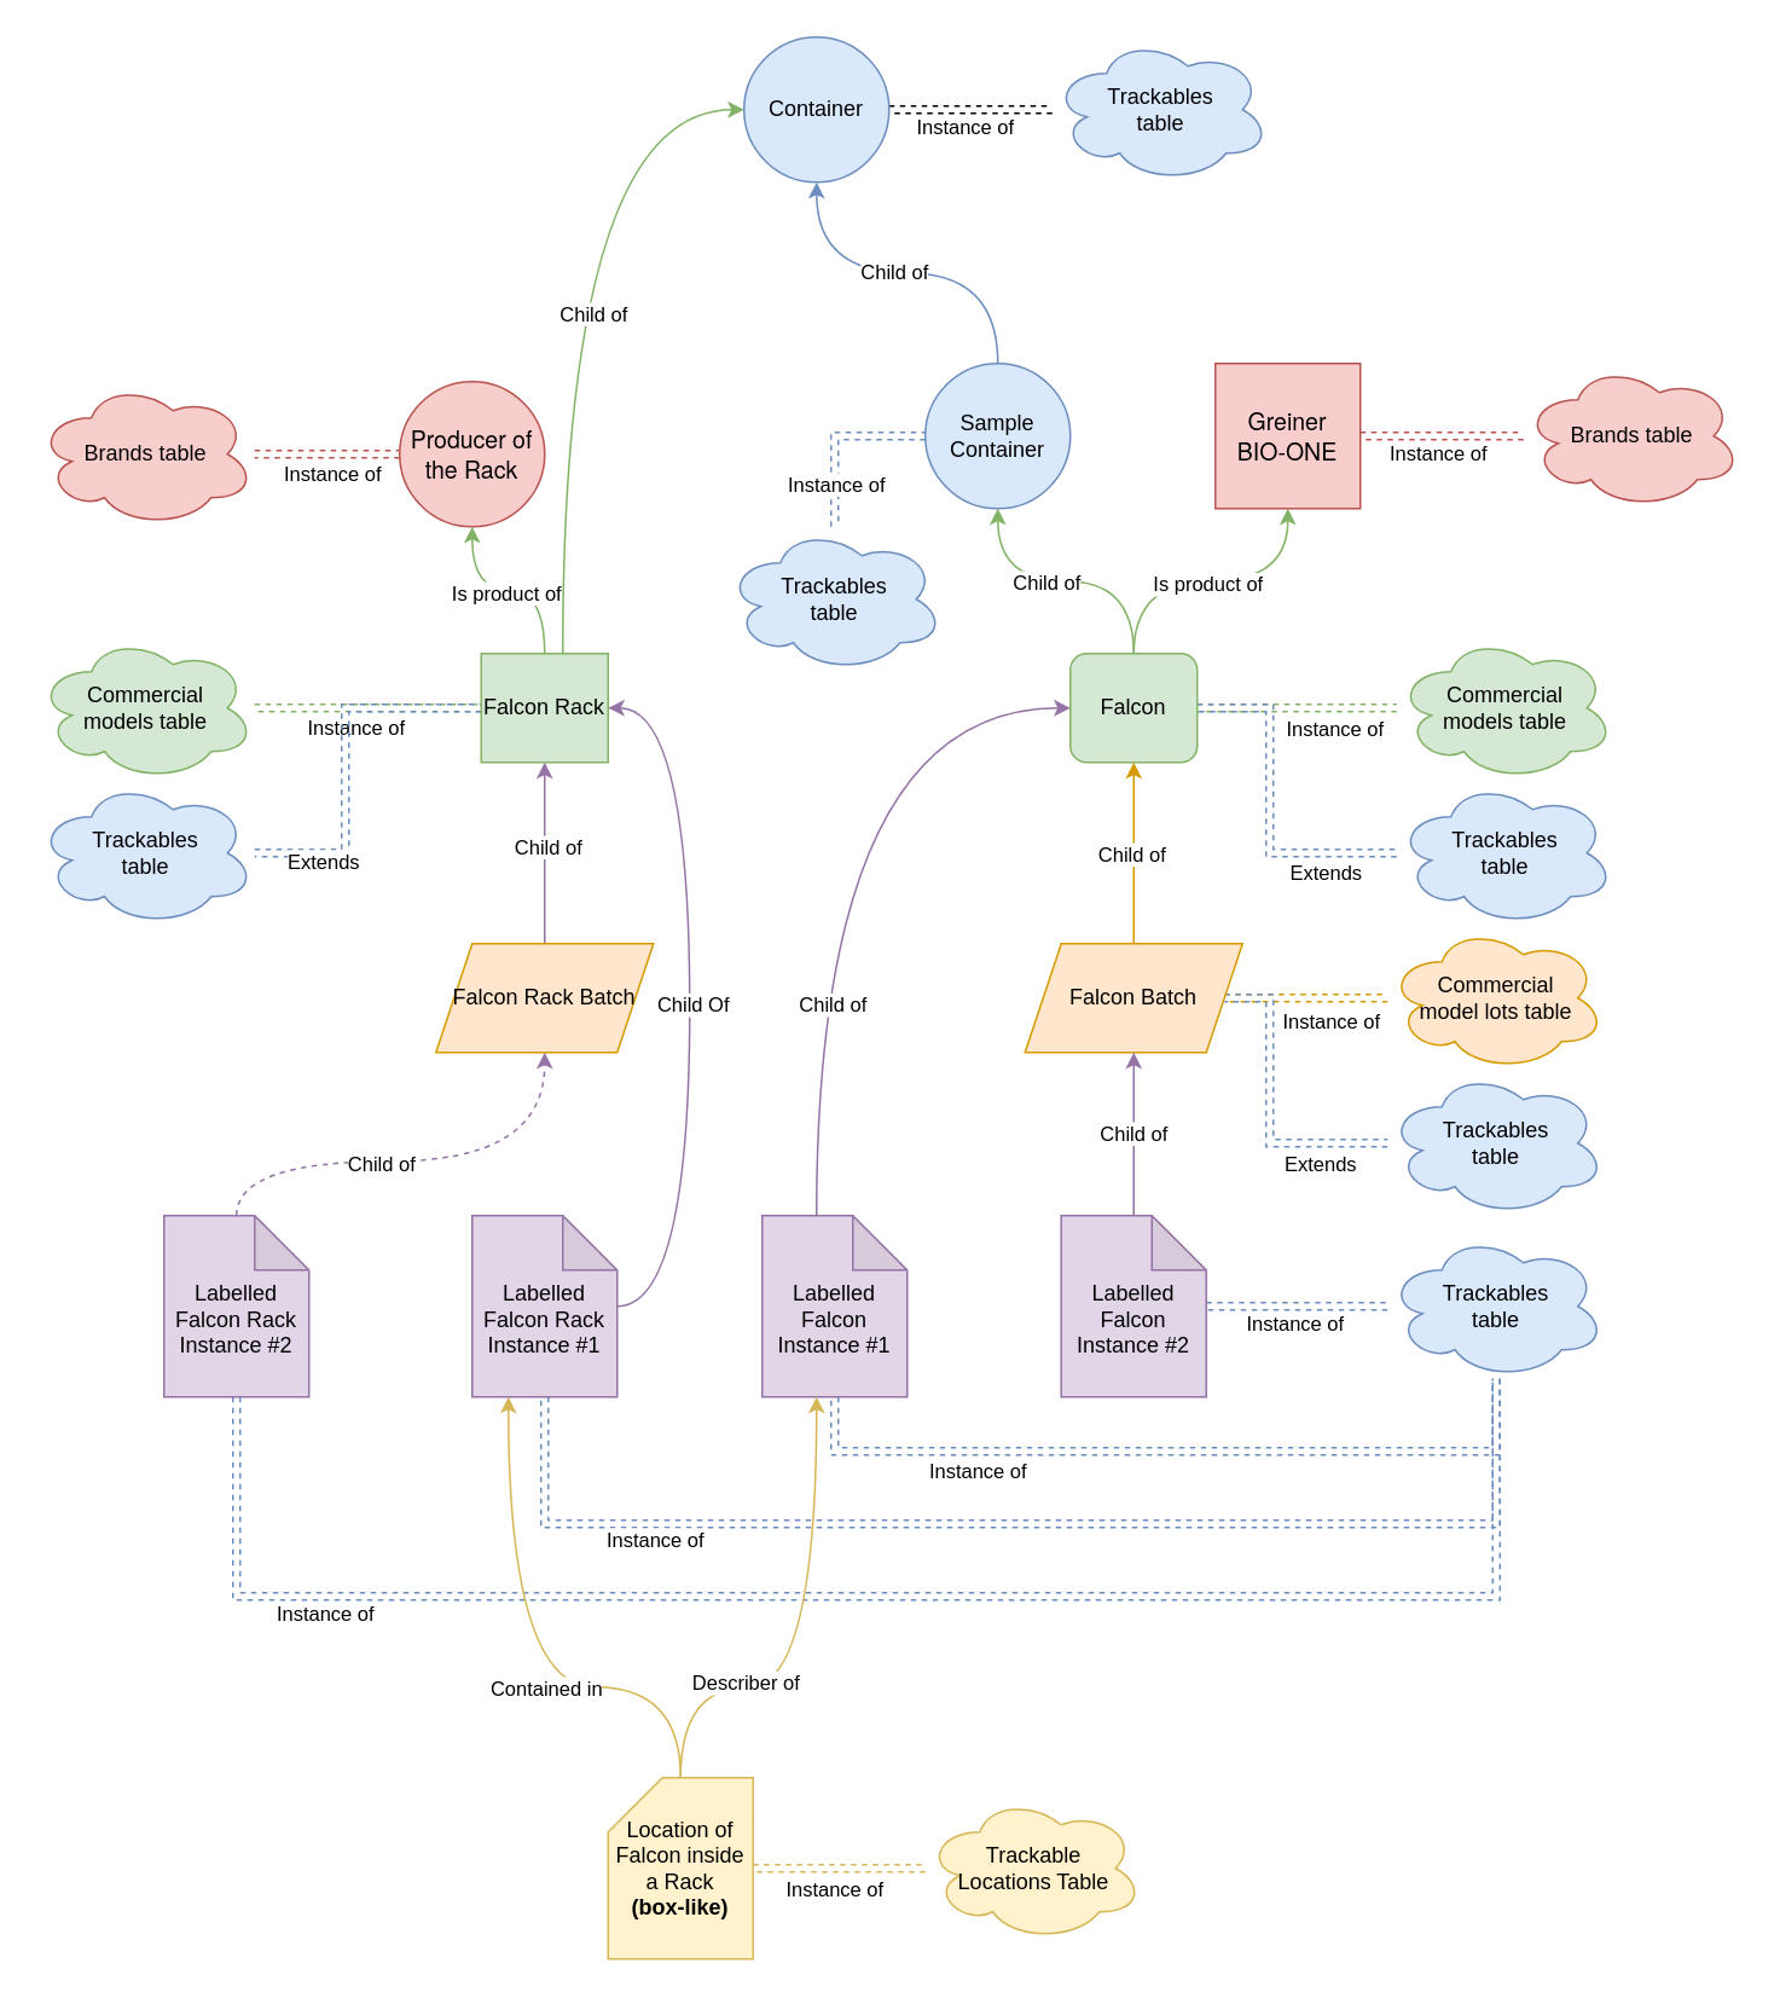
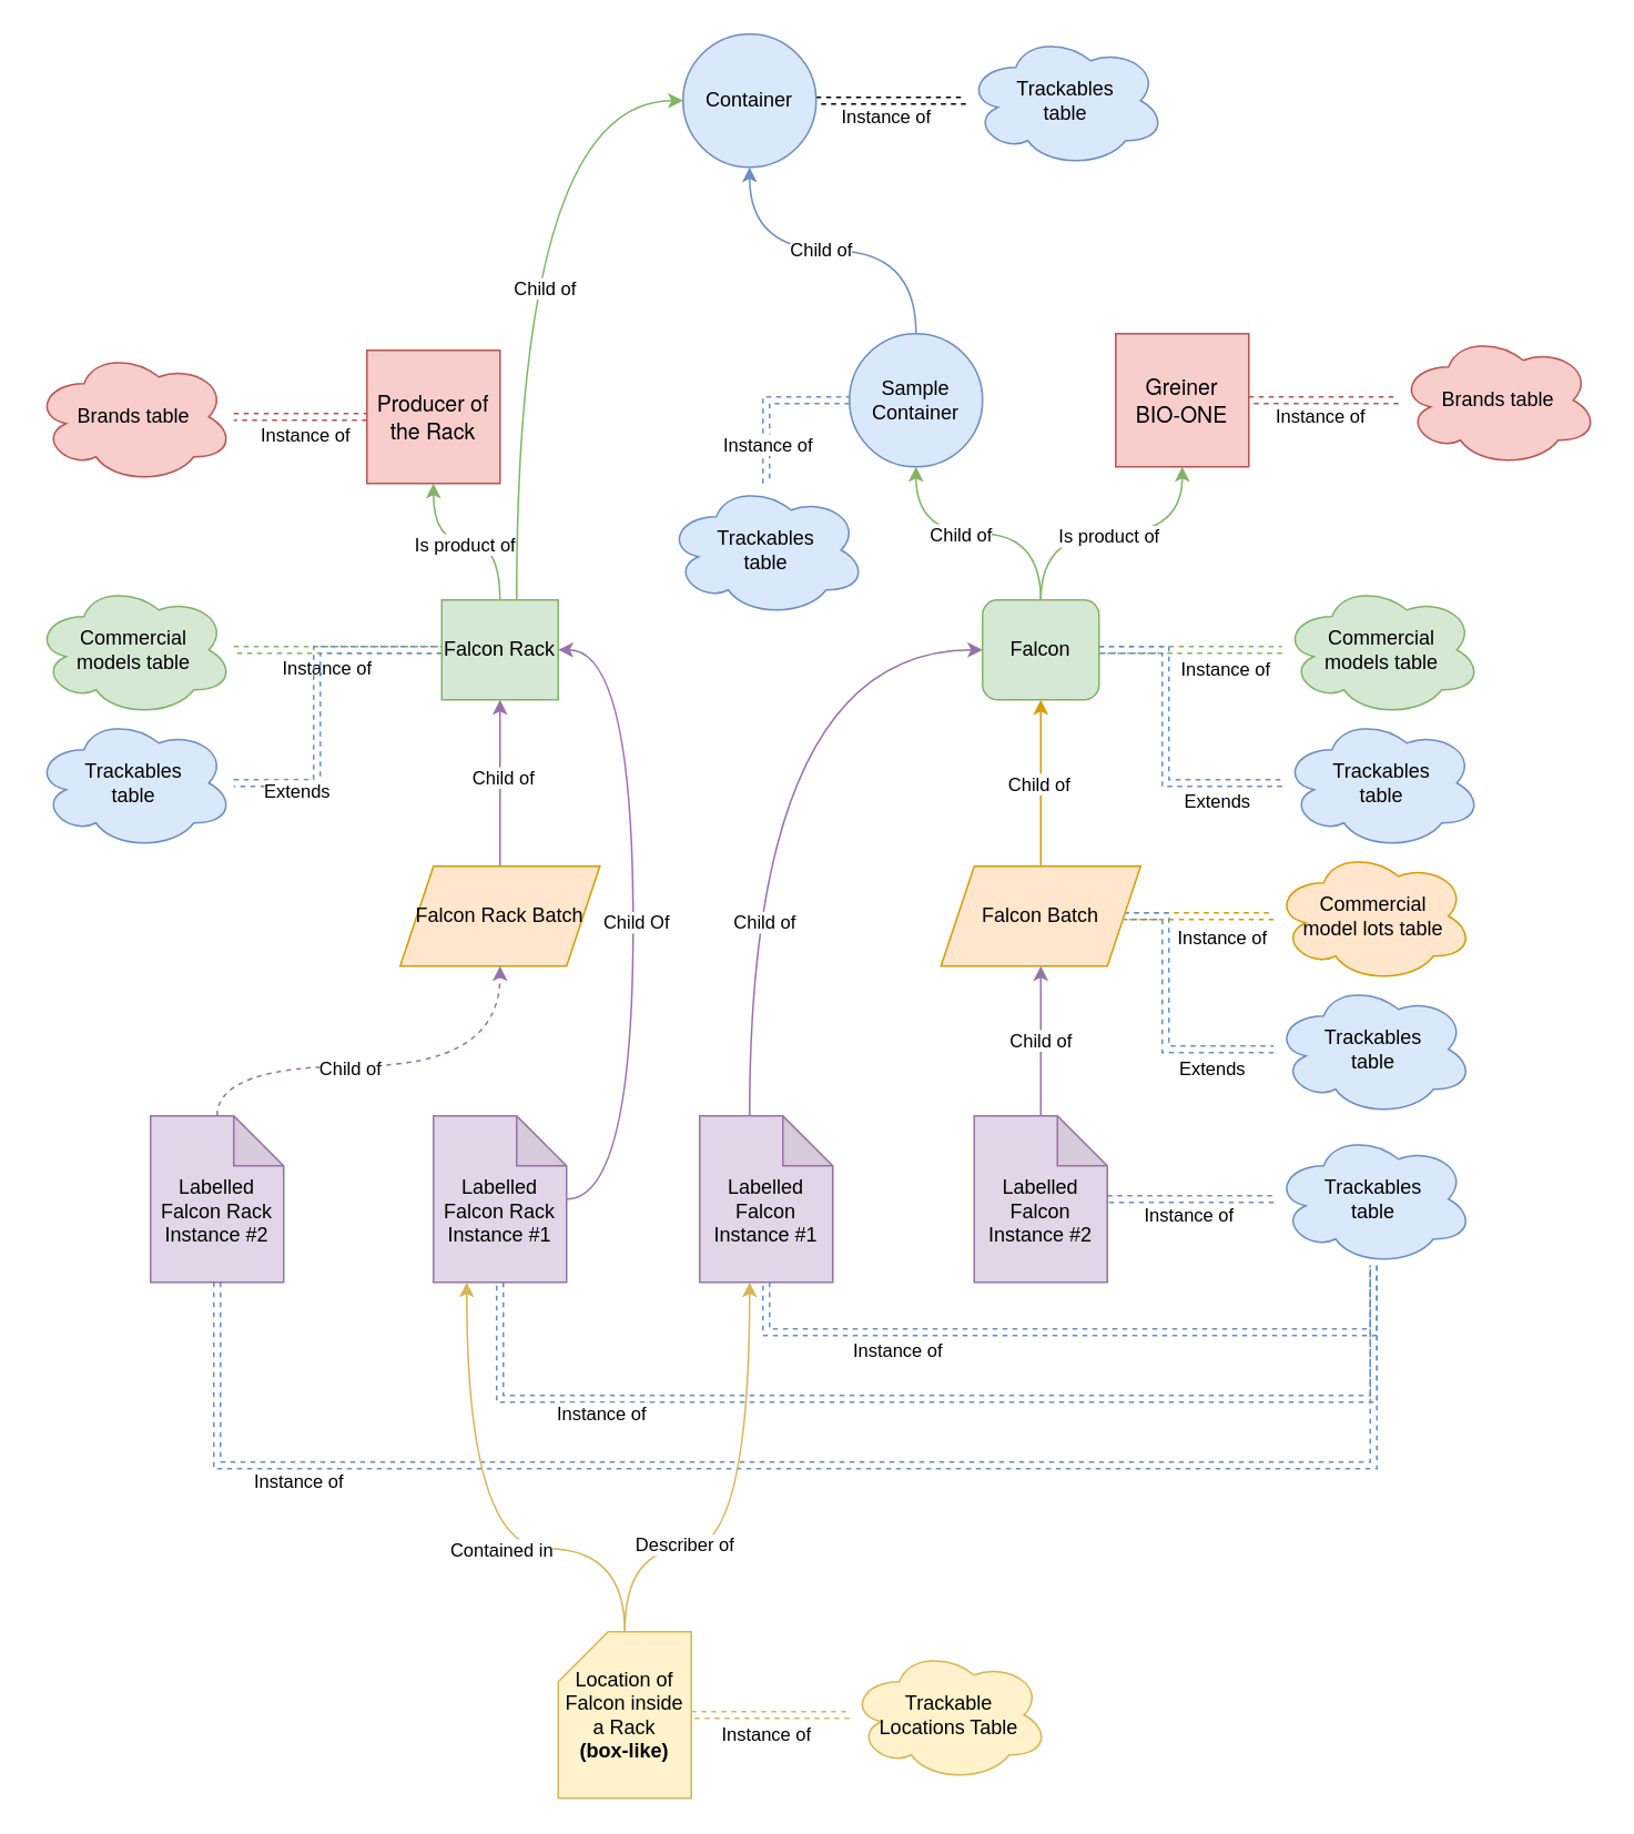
- <mxCell id="59" value="&lt;font face=&quot;Helvetica Neue&quot;&gt;&lt;span style=&quot;font-size: 13px;&quot;&gt;Producer of the Rack&lt;/span&gt;&lt;/font&gt;" style="ellipse;whiteSpace=wrap;html=1;aspect=fixed;fillColor=#f8cecc;strokeColor=#b85450;" vertex="1" parent="1"><mxGeometry x="220" y="210" width="80" height="80" as="geometry" /></mxCell>
+ <mxCell id="59" value="&lt;font face=&quot;Helvetica Neue&quot;&gt;&lt;span style=&quot;font-size: 13px;&quot;&gt;Producer of the Rack&lt;/span&gt;&lt;/font&gt;" style="whiteSpace=wrap;html=1;aspect=fixed;fillColor=#f8cecc;strokeColor=#b85450;" vertex="1" parent="1"><mxGeometry x="220" y="210" width="80" height="80" as="geometry" /></mxCell>
